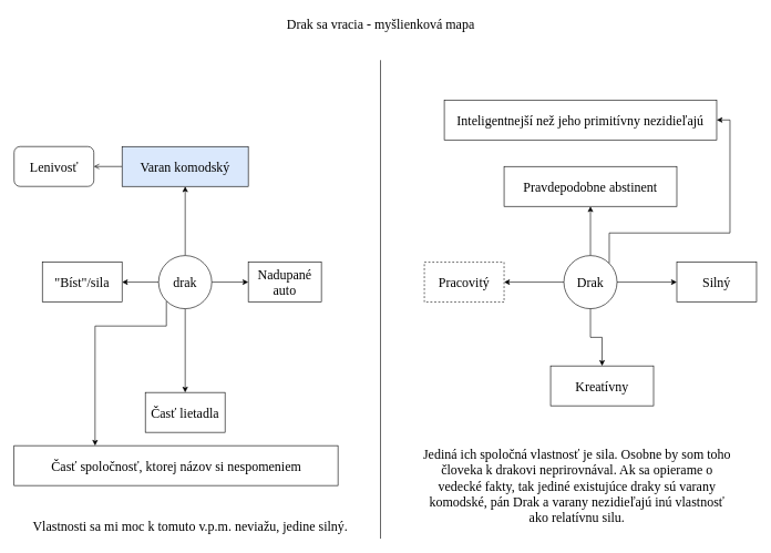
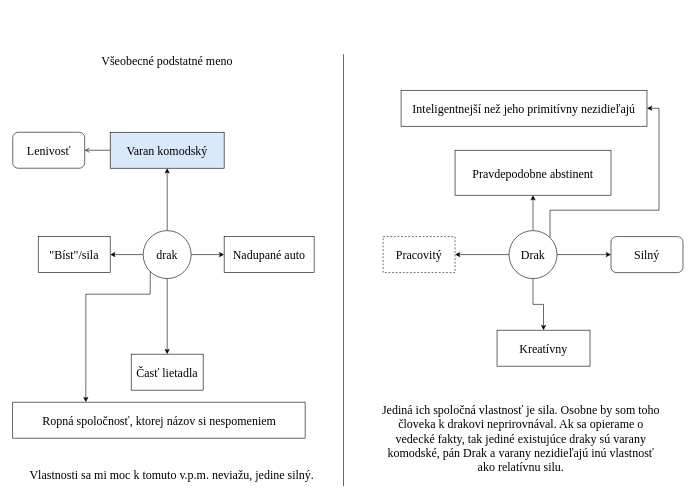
- <mxCell id="2" value="Drak sa vracia - myšlienková mapa" style="text;html=1;strokeColor=none;fillColor=none;align=center;verticalAlign=middle;whiteSpace=wrap;rounded=0;fontFamily=Ubuntu;fontSize=20;" parent="1" vertex="1"><mxGeometry x="406" y="20" width="333" height="30" as="geometry" /></mxCell>
+ <mxCell id="4" value="Všeobecné podstatné meno" style="text;html=1;strokeColor=none;fillColor=none;align=center;verticalAlign=middle;whiteSpace=wrap;rounded=0;fontFamily=Ubuntu;fontSize=20;" parent="1" vertex="1"><mxGeometry x="138" y="90" width="280" height="20" as="geometry" /></mxCell>
- <mxCell id="23" value="Pravdepodobne abstinent" style="rounded=0;whiteSpace=wrap;html=1;fontFamily=Ubuntu;fontSize=20;" parent="1" vertex="1"><mxGeometry x="758" y="250" width="260" height="60" as="geometry" /></mxCell>
+ <mxCell id="23" value="Pravdepodobne abstinent" style="rounded=0;whiteSpace=wrap;html=1;fontFamily=Ubuntu;fontSize=20;" parent="1" vertex="1"><mxGeometry x="758" y="250" width="260" height="75" as="geometry" /></mxCell>
- <mxCell id="14" value="Nadupané auto" style="rounded=0;whiteSpace=wrap;html=1;fontFamily=Ubuntu;fontSize=20;" parent="1" vertex="1"><mxGeometry x="373" y="394" width="110" height="60" as="geometry" /></mxCell>
+ <mxCell id="14" value="Nadupané auto" style="rounded=0;whiteSpace=wrap;html=1;fontFamily=Ubuntu;fontSize=20;" parent="1" vertex="1"><mxGeometry x="373" y="394" width="150" height="60" as="geometry" /></mxCell>
- <mxCell id="24" value="Silný" style="rounded=0;whiteSpace=wrap;html=1;fontFamily=Ubuntu;fontSize=20;" parent="1" vertex="1"><mxGeometry x="1018" y="394" width="120" height="60" as="geometry" /></mxCell>
+ <mxCell id="24" value="Silný" style="whiteSpace=wrap;html=1;fontFamily=Ubuntu;fontSize=20;rounded=1;" parent="1" vertex="1"><mxGeometry x="1018" y="394" width="120" height="60" as="geometry" /></mxCell>
- <mxCell id="16" value="Časť spoločnosť, ktorej názov si nespomeniem" style="rounded=0;whiteSpace=wrap;html=1;fontFamily=Ubuntu;fontSize=20;" parent="1" vertex="1"><mxGeometry x="20.5" y="670" width="487.5" height="60" as="geometry" /></mxCell>
+ <mxCell id="16" value="Ropná spoločnosť, ktorej názov si nespomeniem" style="rounded=0;whiteSpace=wrap;html=1;fontFamily=Ubuntu;fontSize=20;" parent="1" vertex="1"><mxGeometry x="20.5" y="670" width="487.5" height="60" as="geometry" /></mxCell>
